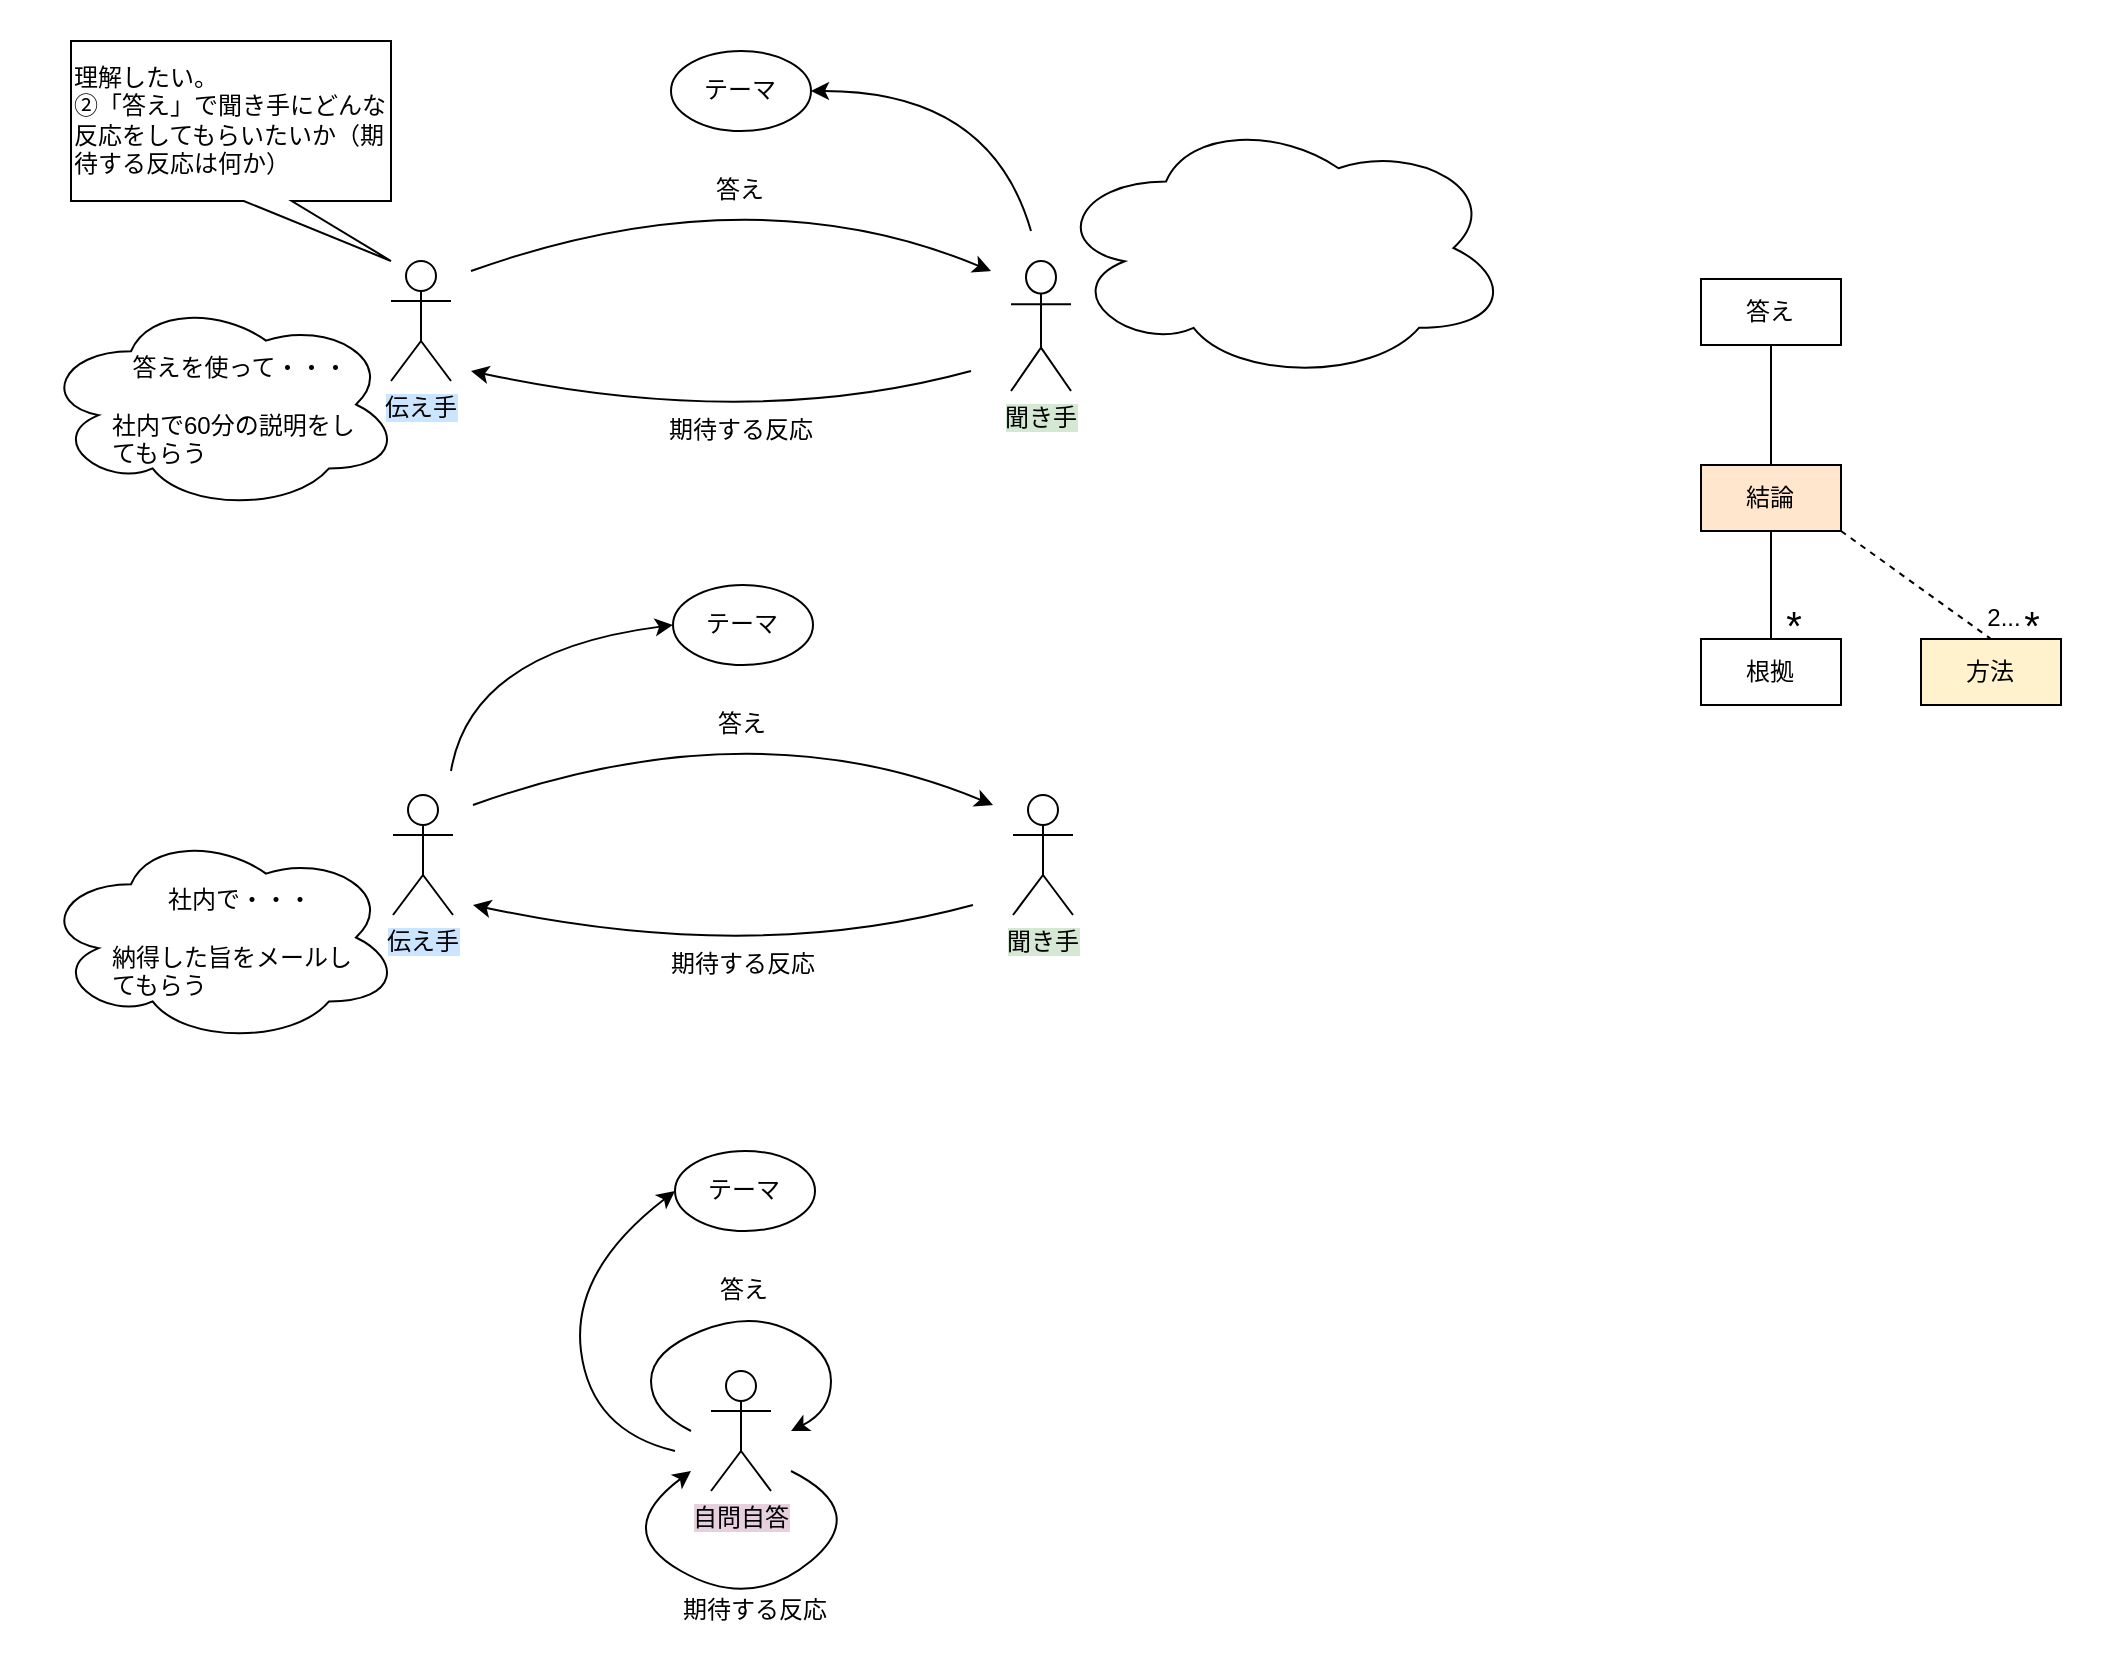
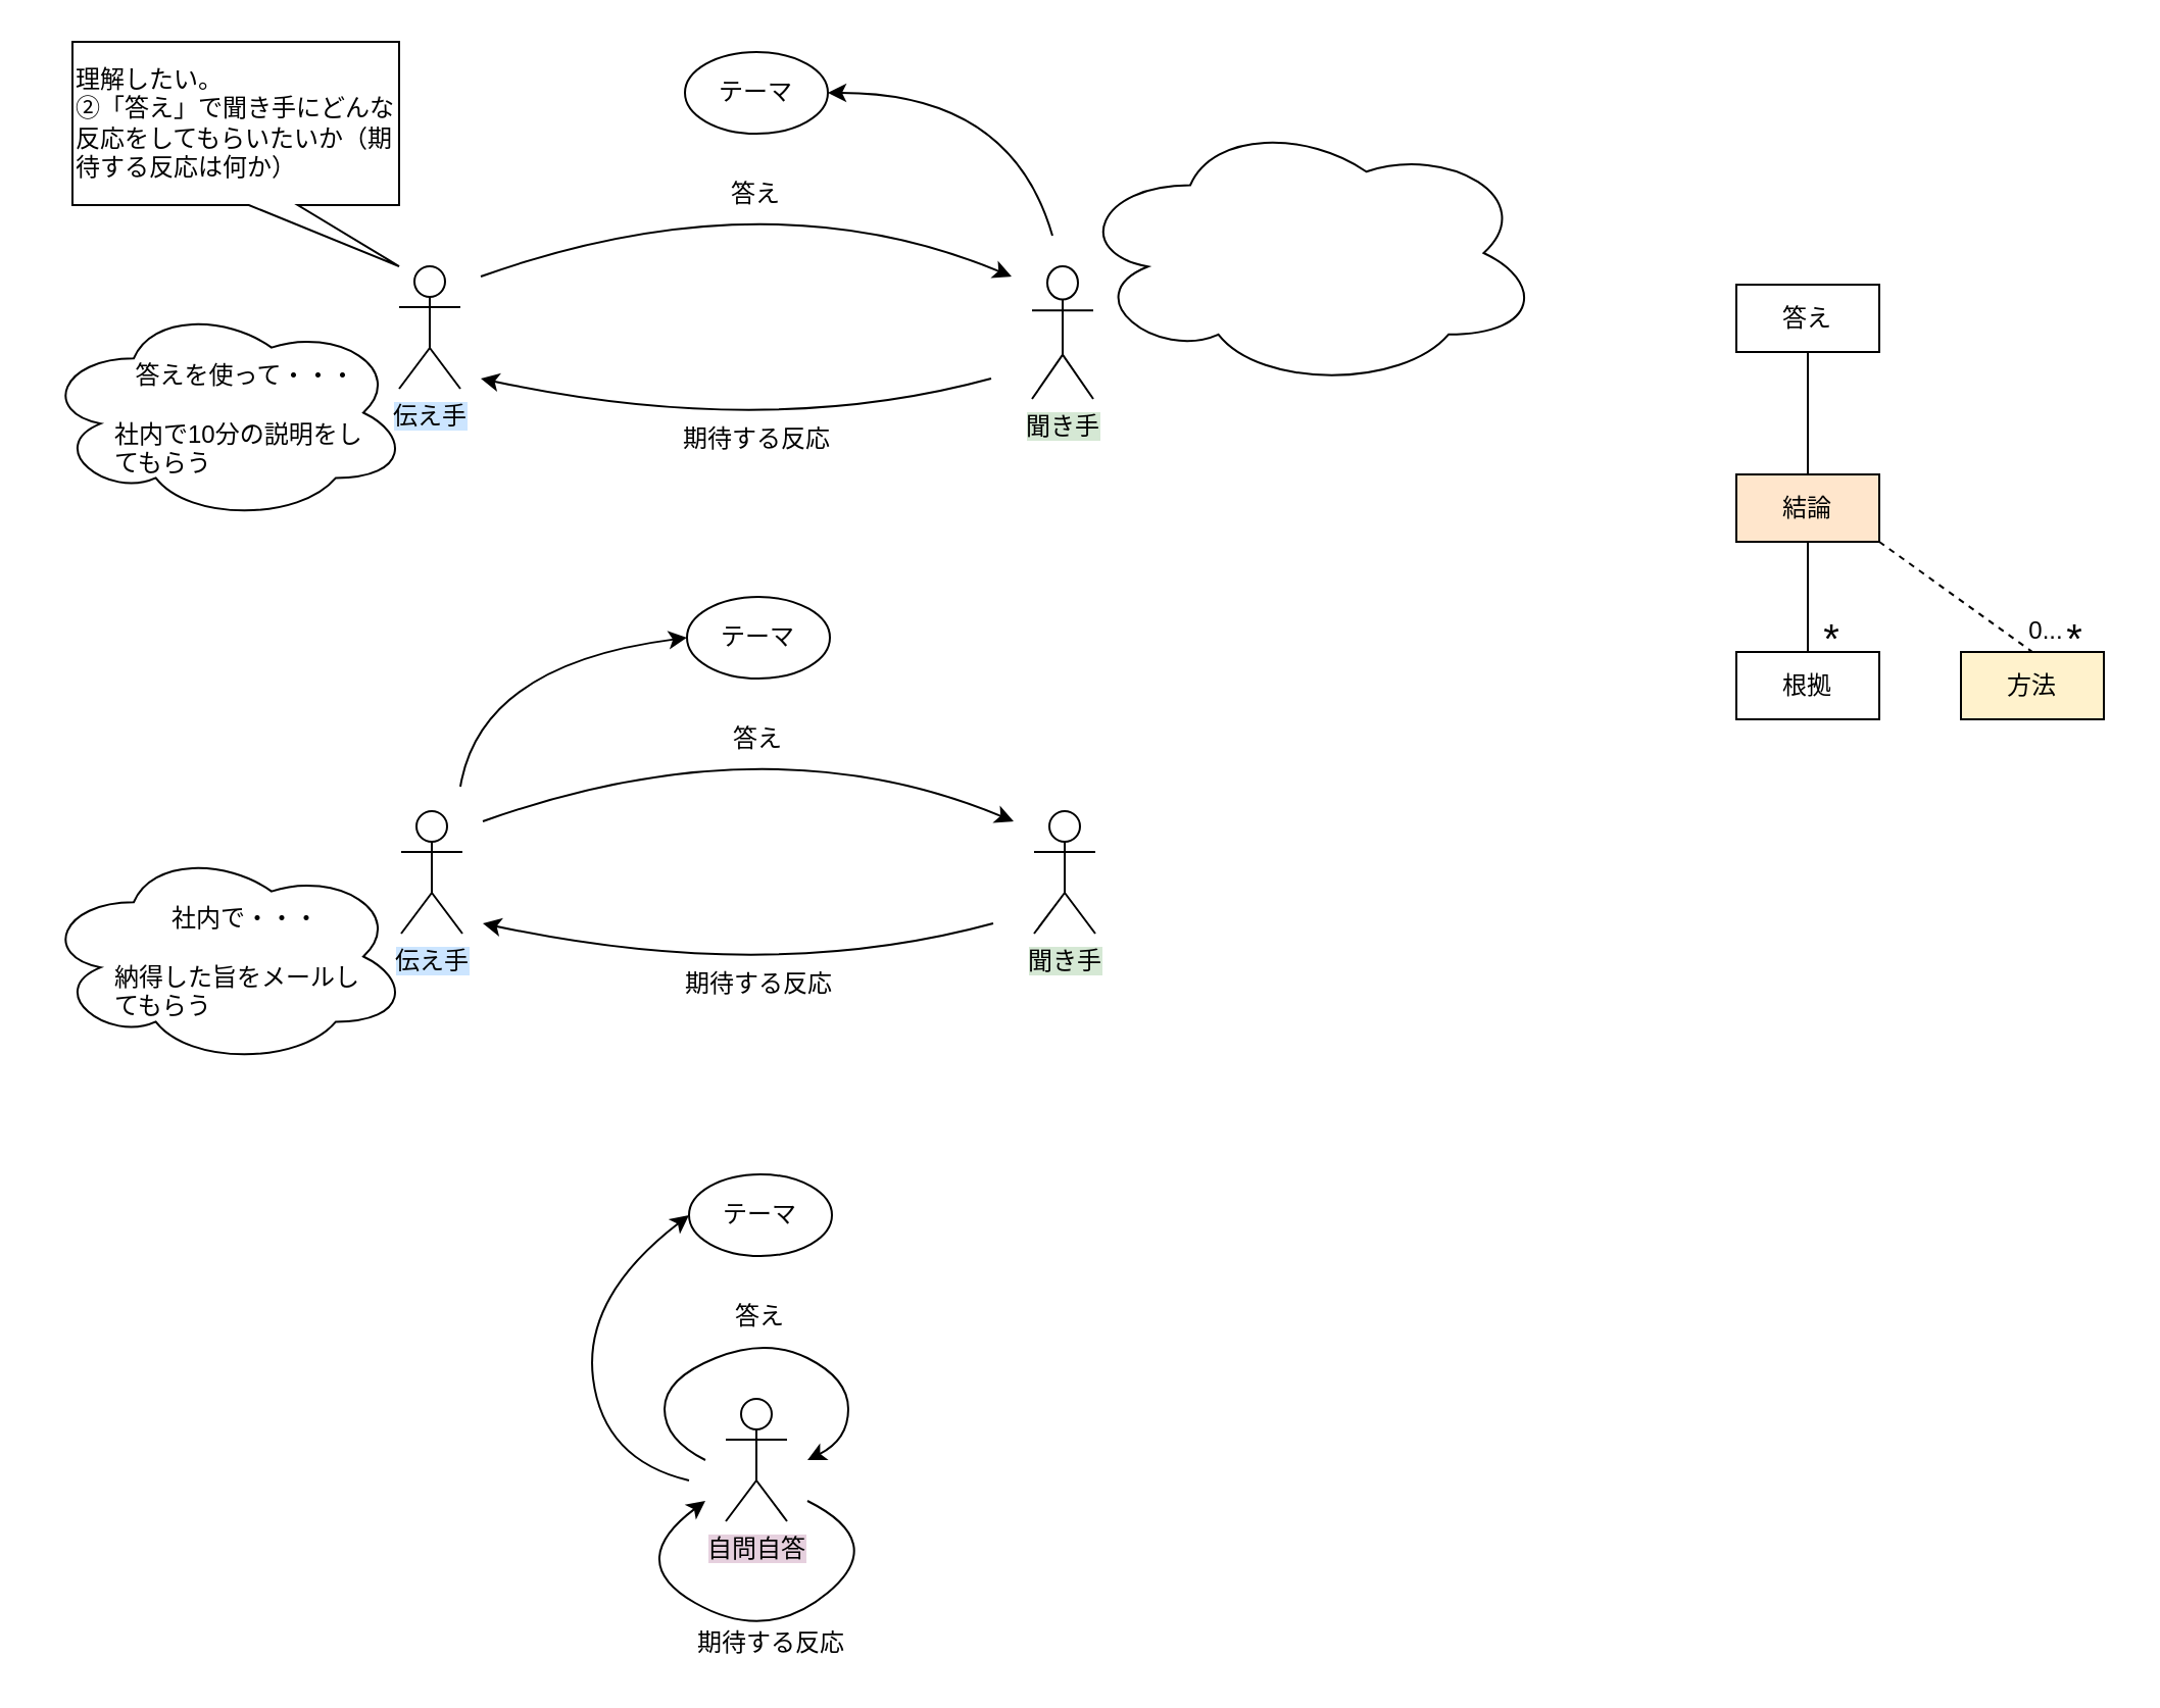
- <mxCell id="35" value="&lt;span style=&quot;text-align: left ; white-space: normal&quot;&gt;答えを使って・・・&lt;/span&gt;&lt;br style=&quot;text-align: left ; white-space: normal&quot;&gt;&lt;br style=&quot;text-align: left ; white-space: normal&quot;&gt;&lt;div style=&quot;text-align: left&quot;&gt;&lt;span&gt;社内で60分の説明をしてもらう&lt;/span&gt;&lt;/div&gt;" style="text;html=1;strokeColor=none;fillColor=none;align=center;verticalAlign=middle;whiteSpace=wrap;rounded=0;" vertex="1" parent="1"><mxGeometry x="55" y="172" width="130" height="65" as="geometry" /></mxCell>
+ <mxCell id="35" value="&lt;span style=&quot;text-align: left ; white-space: normal&quot;&gt;答えを使って・・・&lt;/span&gt;&lt;br style=&quot;text-align: left ; white-space: normal&quot;&gt;&lt;br style=&quot;text-align: left ; white-space: normal&quot;&gt;&lt;div style=&quot;text-align: left&quot;&gt;&lt;span&gt;社内で10分の説明をしてもらう&lt;/span&gt;&lt;/div&gt;" style="text;html=1;strokeColor=none;fillColor=none;align=center;verticalAlign=middle;whiteSpace=wrap;rounded=0;" vertex="1" parent="1"><mxGeometry x="55" y="172" width="130" height="65" as="geometry" /></mxCell>
- <mxCell id="39" value="2..." style="text;html=1;strokeColor=none;fillColor=none;align=center;verticalAlign=middle;whiteSpace=wrap;rounded=0;" vertex="1" parent="1"><mxGeometry x="982" y="299" width="40" height="20" as="geometry" /></mxCell>
+ <mxCell id="39" value="0..." style="text;html=1;strokeColor=none;fillColor=none;align=center;verticalAlign=middle;whiteSpace=wrap;rounded=0;" vertex="1" parent="1"><mxGeometry x="982" y="299" width="40" height="20" as="geometry" /></mxCell>
